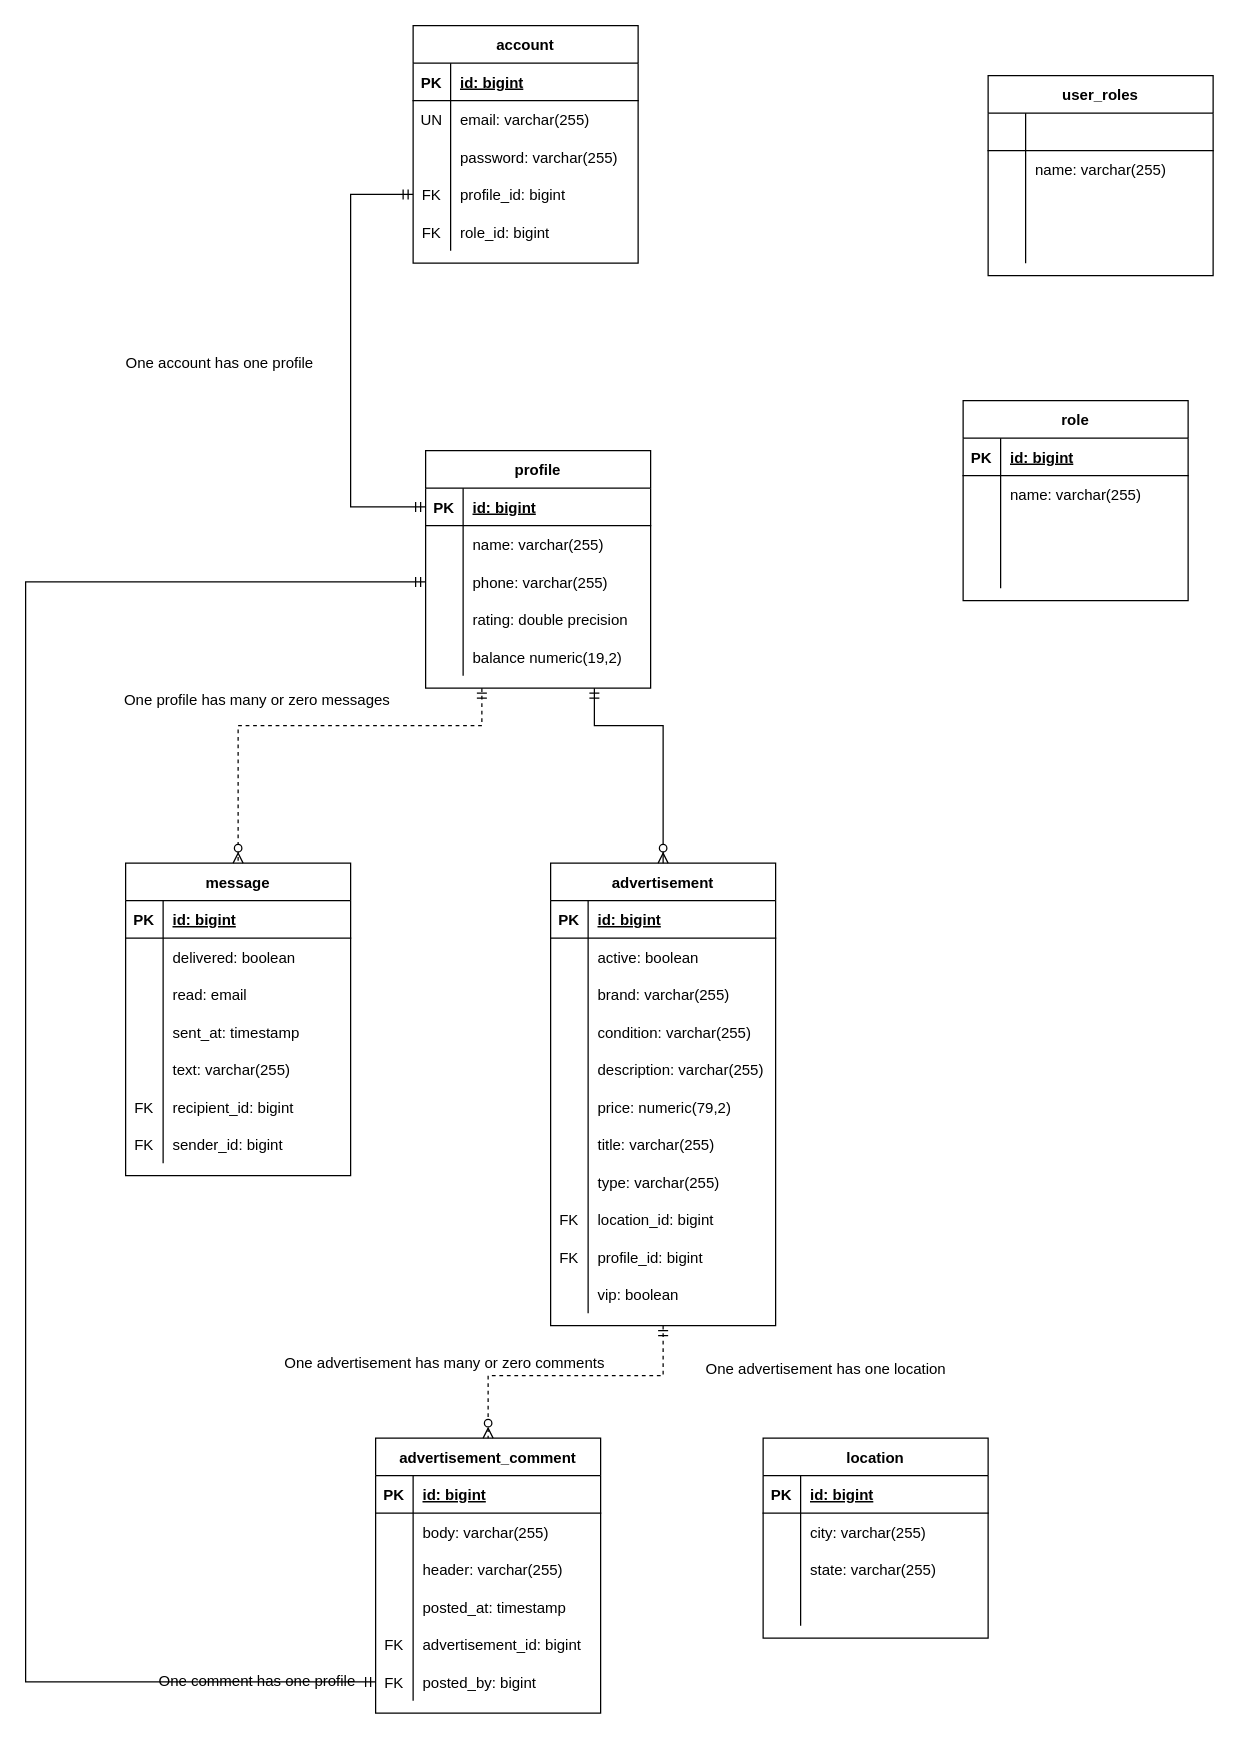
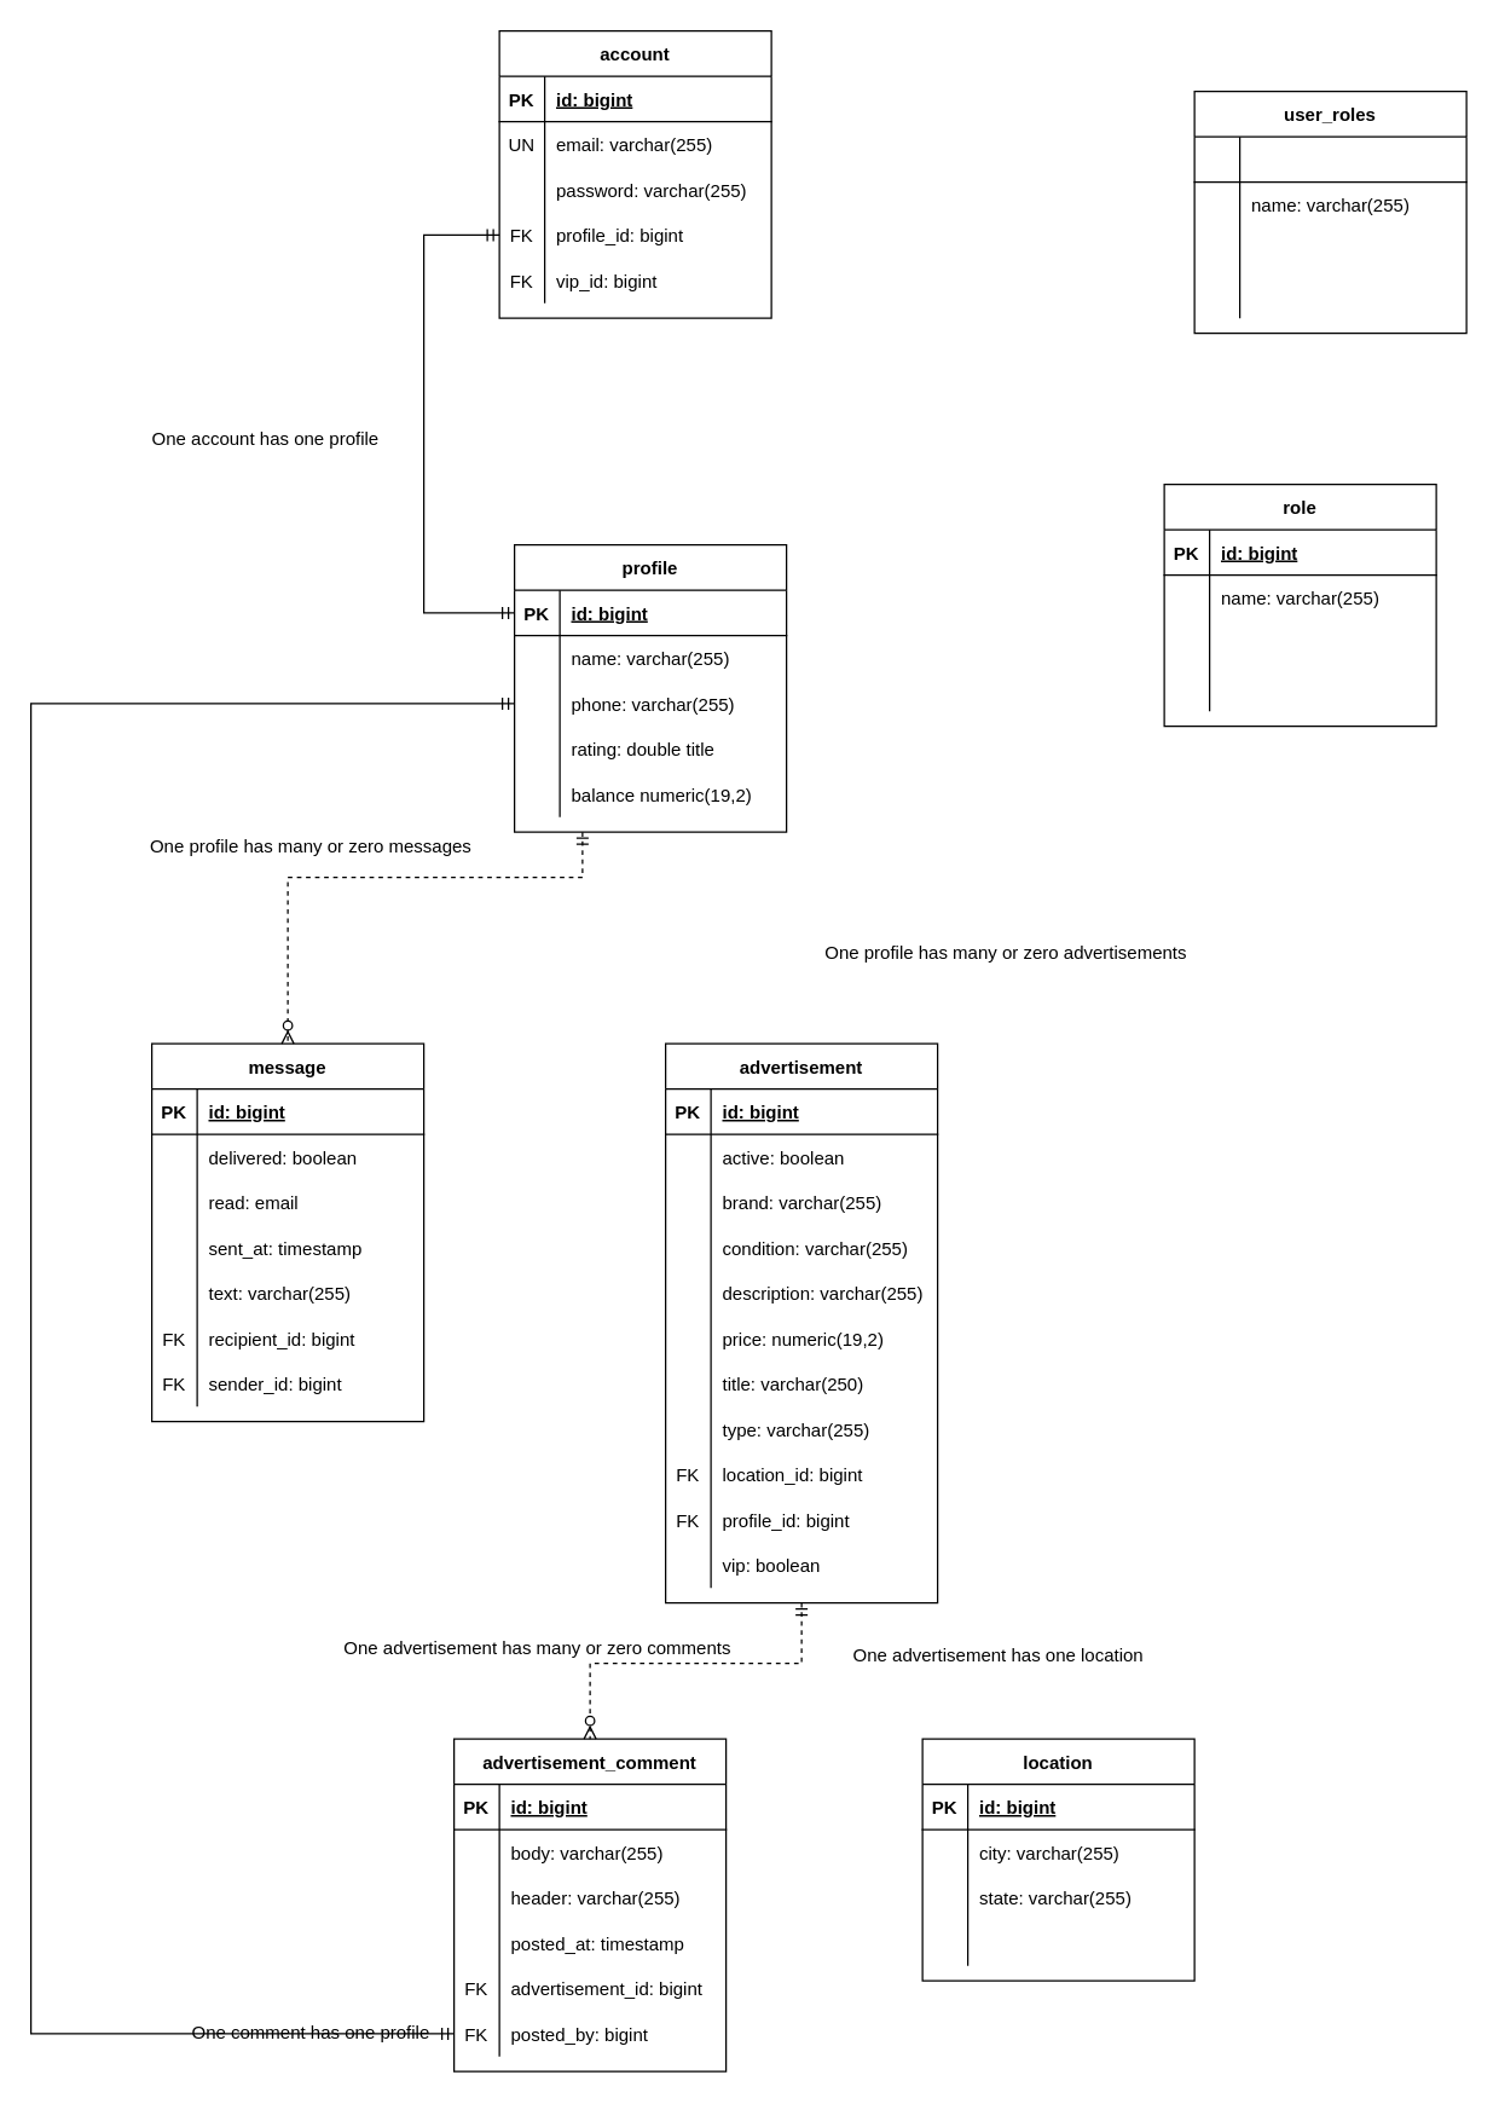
- <mxCell id="81" value="role_id: bigint" style="shape=partialRectangle;connectable=0;fillColor=none;top=0;left=0;bottom=0;right=0;align=left;spacingLeft=6;overflow=hidden;" parent="79" vertex="1"><mxGeometry x="30" width="150" height="30" as="geometry"><mxRectangle width="150" height="30" as="alternateBounds" /></mxGeometry></mxCell>
+ <mxCell id="81" value="vip_id: bigint" style="shape=partialRectangle;connectable=0;fillColor=none;top=0;left=0;bottom=0;right=0;align=left;spacingLeft=6;overflow=hidden;" parent="79" vertex="1"><mxGeometry x="30" width="150" height="30" as="geometry"><mxRectangle width="150" height="30" as="alternateBounds" /></mxGeometry></mxCell>
- <mxCell id="14" value="rating: double precision" style="shape=partialRectangle;connectable=0;fillColor=none;top=0;left=0;bottom=0;right=0;align=left;spacingLeft=6;overflow=hidden;" parent="12" vertex="1"><mxGeometry x="30" width="150" height="30" as="geometry"><mxRectangle width="150" height="30" as="alternateBounds" /></mxGeometry></mxCell>
+ <mxCell id="14" value="rating: double title" style="shape=partialRectangle;connectable=0;fillColor=none;top=0;left=0;bottom=0;right=0;align=left;spacingLeft=6;overflow=hidden;" parent="12" vertex="1"><mxGeometry x="30" width="150" height="30" as="geometry"><mxRectangle width="150" height="30" as="alternateBounds" /></mxGeometry></mxCell>
- <mxCell id="140" value="" style="fontSize=12;html=1;endArrow=ERzeroToMany;startArrow=ERmandOne;rounded=0;exitX=0.75;exitY=1;exitDx=0;exitDy=0;entryX=0.5;entryY=0;entryDx=0;entryDy=0;" parent="1" source="2" target="82" edge="1"><mxGeometry width="100" height="100" relative="1" as="geometry"><mxPoint x="550" y="600" as="sourcePoint" /><mxPoint x="650" y="500" as="targetPoint" /><Array as="points"><mxPoint x="475" y="580" /><mxPoint x="530" y="580" /></Array></mxGeometry></mxCell>
+ <mxCell id="137" value="One profile has many or zero advertisements" style="text;html=1;align=center;verticalAlign=middle;resizable=0;points=[];autosize=1;strokeColor=none;fillColor=none;" parent="1" vertex="1"><mxGeometry x="540" y="620" width="250" height="20" as="geometry" /></mxCell>
- <mxCell id="100" value="price: numeric(79,2)" style="shape=partialRectangle;connectable=0;fillColor=none;top=0;left=0;bottom=0;right=0;align=left;spacingLeft=6;overflow=hidden;" parent="98" vertex="1"><mxGeometry x="30" width="150" height="30" as="geometry"><mxRectangle width="150" height="30" as="alternateBounds" /></mxGeometry></mxCell>
+ <mxCell id="100" value="price: numeric(19,2)" style="shape=partialRectangle;connectable=0;fillColor=none;top=0;left=0;bottom=0;right=0;align=left;spacingLeft=6;overflow=hidden;" parent="98" vertex="1"><mxGeometry x="30" width="150" height="30" as="geometry"><mxRectangle width="150" height="30" as="alternateBounds" /></mxGeometry></mxCell>
- <mxCell id="103" value="title: varchar(255)" style="shape=partialRectangle;connectable=0;fillColor=none;top=0;left=0;bottom=0;right=0;align=left;spacingLeft=6;overflow=hidden;" parent="101" vertex="1"><mxGeometry x="30" width="150" height="30" as="geometry"><mxRectangle width="150" height="30" as="alternateBounds" /></mxGeometry></mxCell>
+ <mxCell id="103" value="title: varchar(250)" style="shape=partialRectangle;connectable=0;fillColor=none;top=0;left=0;bottom=0;right=0;align=left;spacingLeft=6;overflow=hidden;" parent="101" vertex="1"><mxGeometry x="30" width="150" height="30" as="geometry"><mxRectangle width="150" height="30" as="alternateBounds" /></mxGeometry></mxCell>
